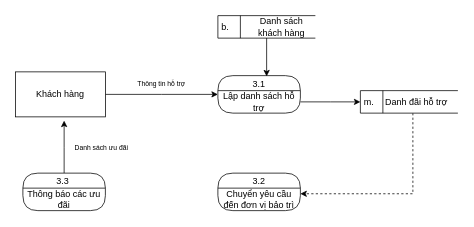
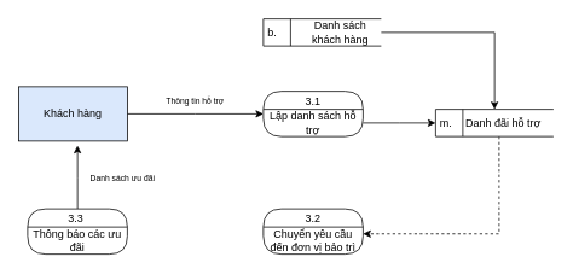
- <mxCell id="12" style="edgeStyle=orthogonalEdgeStyle;rounded=0;orthogonalLoop=1;jettySize=auto;html=1;entryX=0.591;entryY=0.02;entryDx=0;entryDy=0;entryPerimeter=0;" parent="1" source="8" target="4" edge="1"><mxGeometry relative="1" as="geometry" /></mxCell>
+ <mxCell id="12" style="edgeStyle=orthogonalEdgeStyle;rounded=0;orthogonalLoop=1;jettySize=auto;html=1;" parent="1" source="8" target="18" edge="1"><mxGeometry relative="1" as="geometry" /></mxCell>
- <mxCell id="3" value="Khách hàng" style="rounded=0;whiteSpace=wrap;html=1;" parent="1" vertex="1"><mxGeometry x="20" y="95" width="120" height="60" as="geometry" /></mxCell>
+ <mxCell id="3" value="Khách hàng" style="rounded=0;whiteSpace=wrap;html=1;fillColor=#dae8fc;" parent="1" vertex="1"><mxGeometry x="20" y="95" width="120" height="60" as="geometry" /></mxCell>
